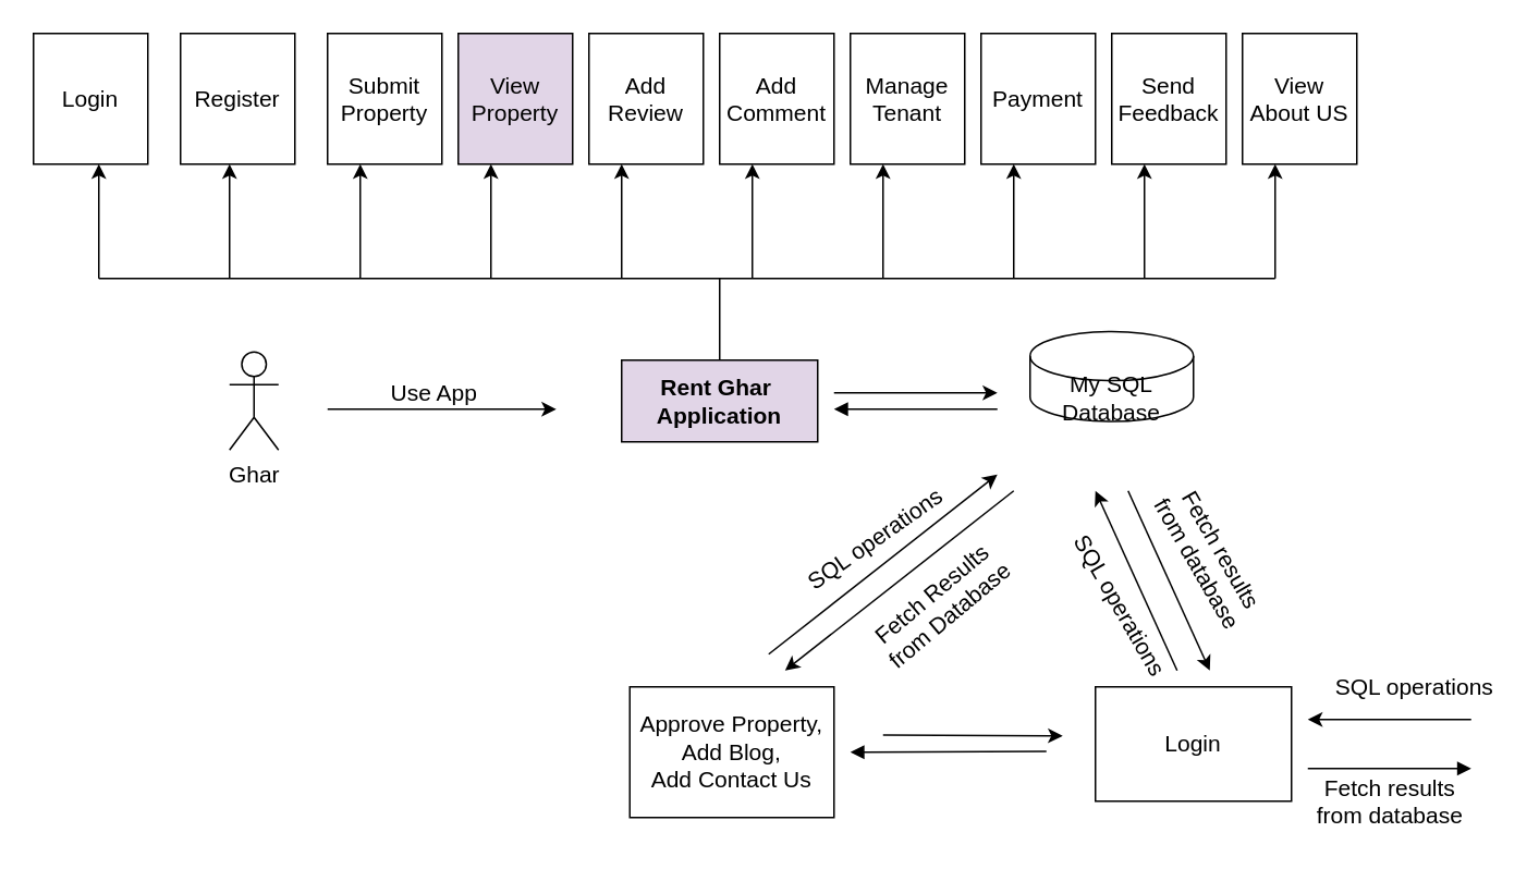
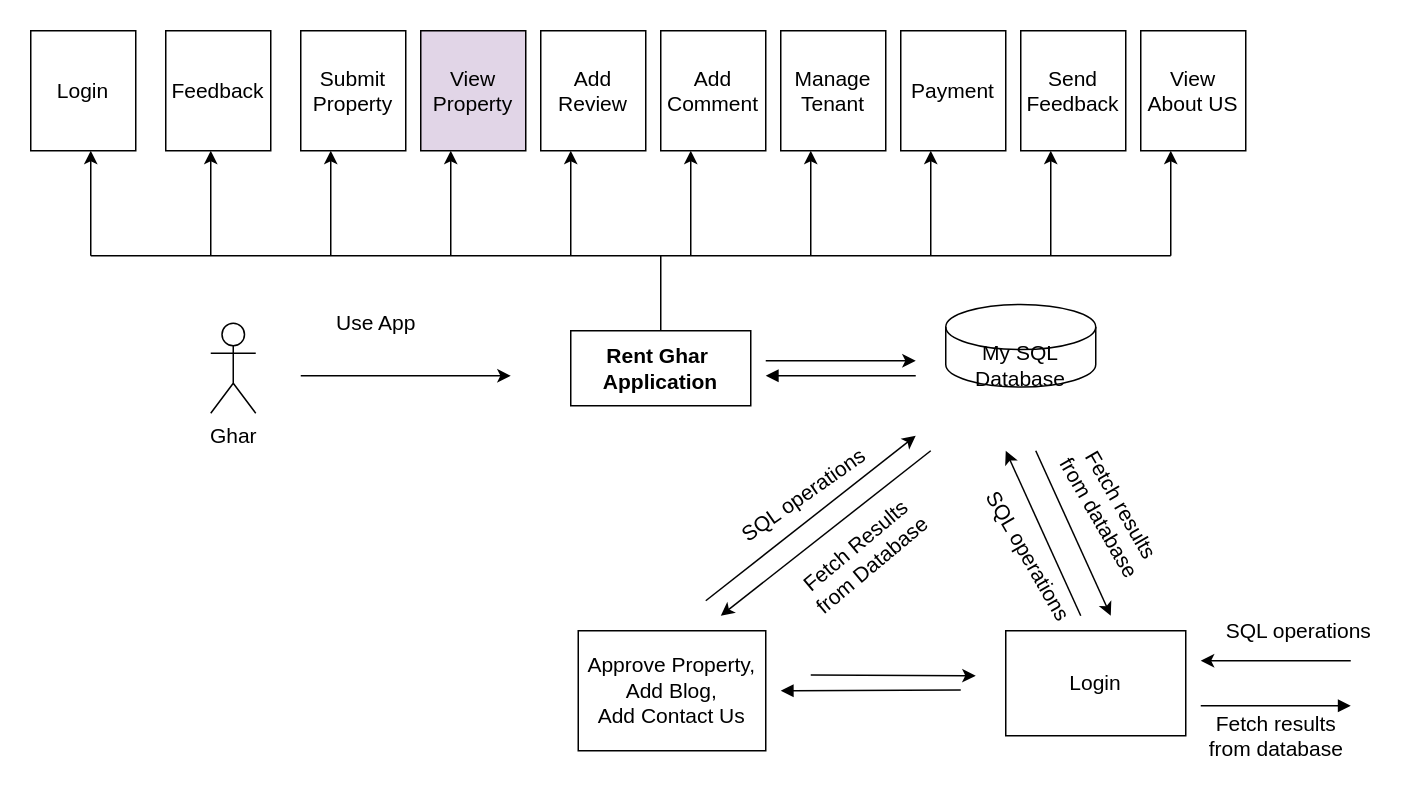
- <mxCell id="19" value="Register" style="rounded=0;whiteSpace=wrap;html=1;fontSize=14;" parent="1" vertex="1"><mxGeometry x="110" y="20" width="70" height="80" as="geometry" /></mxCell>
+ <mxCell id="19" value="Feedback" style="rounded=0;whiteSpace=wrap;html=1;fontSize=14;" parent="1" vertex="1"><mxGeometry x="110" y="20" width="70" height="80" as="geometry" /></mxCell>
- <mxCell id="5" value="Use App" style="text;html=1;align=center;verticalAlign=middle;resizable=0;points=[];autosize=1;strokeColor=none;fillColor=none;fontSize=14;" parent="1" vertex="1"><mxGeometry x="230" y="230" width="70" height="20" as="geometry" /></mxCell>
+ <mxCell id="5" value="Use App" style="text;html=1;align=center;verticalAlign=middle;resizable=0;points=[];autosize=1;strokeColor=none;fillColor=none;fontSize=14;" parent="1" vertex="1"><mxGeometry x="215" y="205" width="70" height="20" as="geometry" /></mxCell>
- <mxCell id="2" value="&lt;b style=&quot;font-size: 14px&quot;&gt;Rent Ghar&amp;nbsp;&lt;br&gt;Application&lt;/b&gt;" style="rounded=0;whiteSpace=wrap;html=1;fillColor=#e1d5e7;" parent="1" vertex="1"><mxGeometry x="380" y="220" width="120" height="50" as="geometry" /></mxCell>
+ <mxCell id="2" value="&lt;b style=&quot;font-size: 14px&quot;&gt;Rent Ghar&amp;nbsp;&lt;br&gt;Application&lt;/b&gt;" style="rounded=0;whiteSpace=wrap;html=1;" parent="1" vertex="1"><mxGeometry x="380" y="220" width="120" height="50" as="geometry" /></mxCell>
